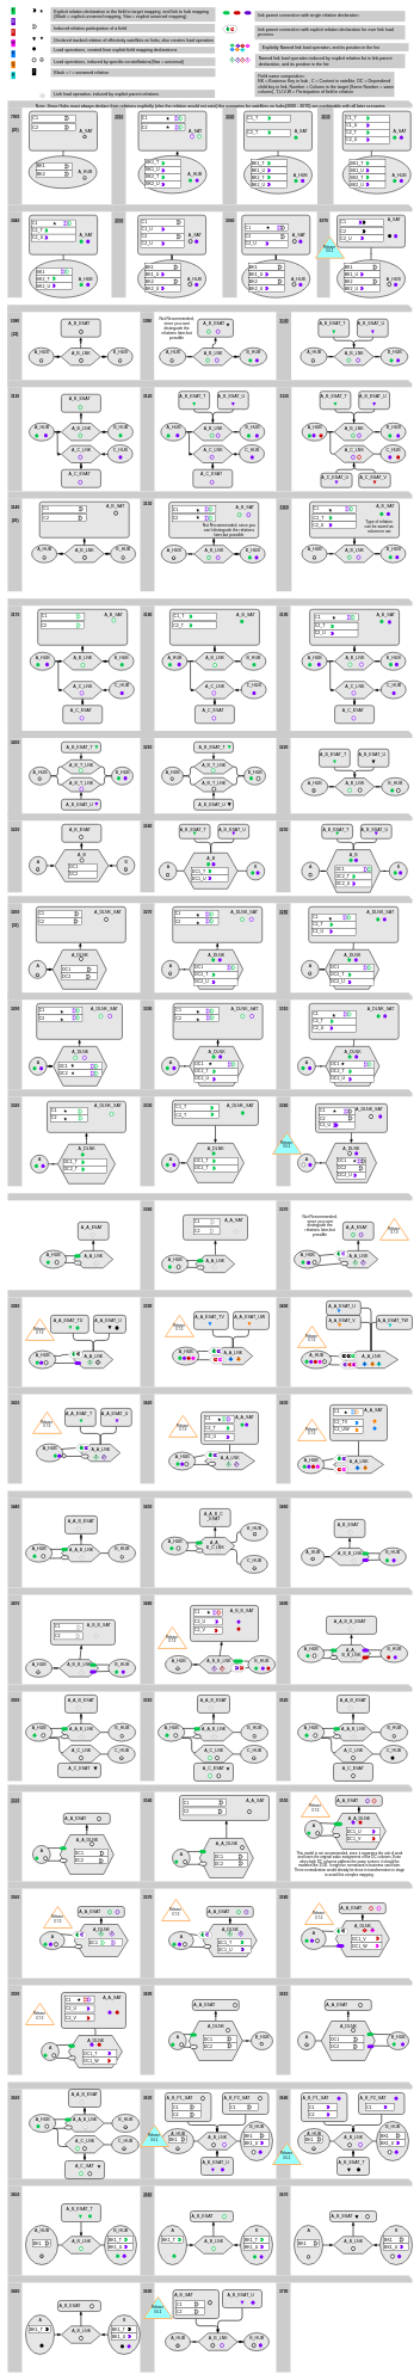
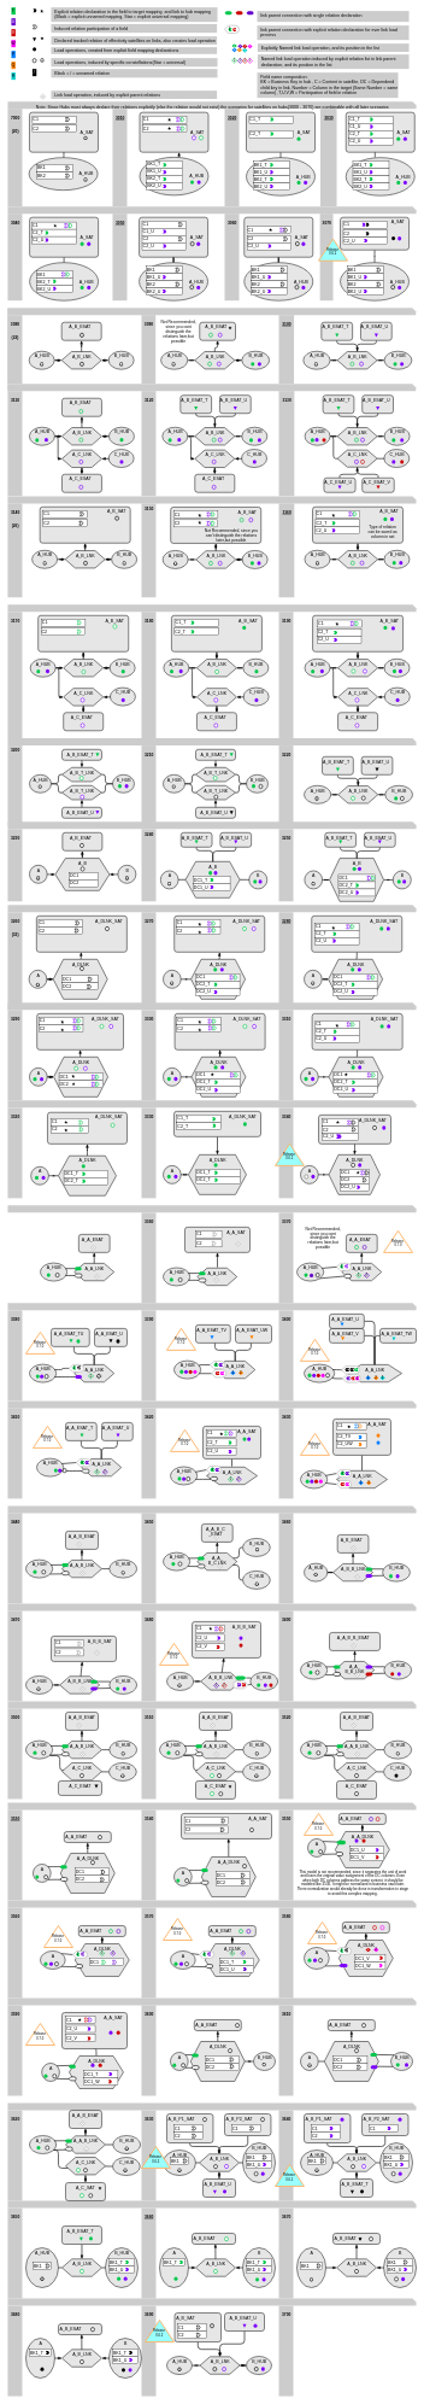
- <mxCell id="1300" value="Explicitly Named link load operation, and its position in the list" style="shape=rect;shadow=0;strokeWidth=0;strokeColor=none;fillColor=#cccccc;opacity=100.0;html=1;nl2Br=0;verticalAlign=top;align=left;spacingLeft=10;spacingRight=0;spacingTop=0;spacingBottom=0;whiteSpace=wrap;gliffyId=345;spacing=0;" parent="95" vertex="1"><mxGeometry x="722.25" y="120" width="418.75" height="22.75" as="geometry" /></mxCell>
+ <mxCell id="1300" value="Explicitly Named link load operation, and its position in the list" style="shape=rect;shadow=0;strokeWidth=0;strokeColor=none;fillColor=#cccccc;opacity=100.0;html=1;nl2Br=0;verticalAlign=top;align=left;spacingLeft=10;spacingRight=0;spacingTop=0;spacingBottom=0;whiteSpace=wrap;gliffyId=345;spacing=0;" parent="95" vertex="1"><mxGeometry x="712.25" y="120" width="418.75" height="22.75" as="geometry" /></mxCell>
